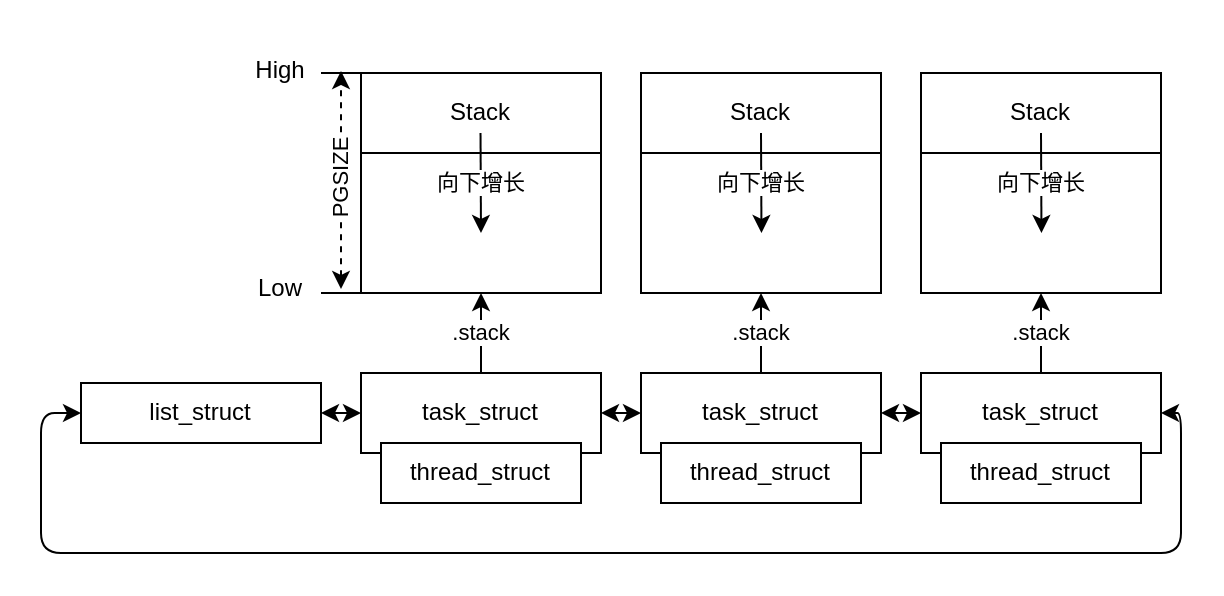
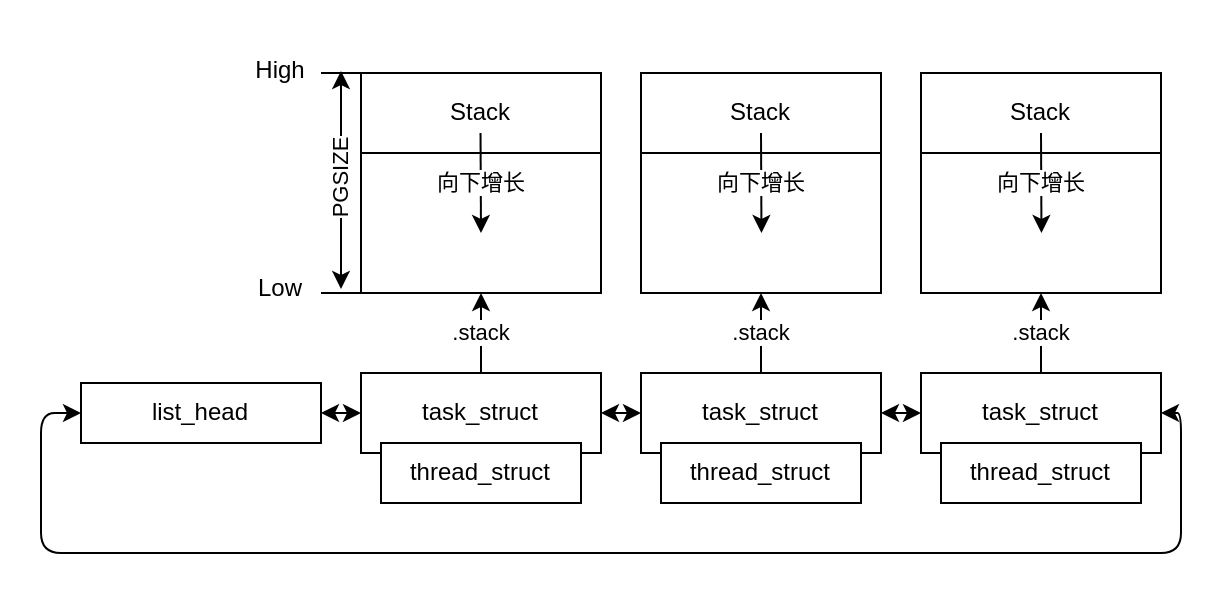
- <mxCell id="5" value="PGSIZE" style="endArrow=classic;startArrow=classic;html=1;horizontal=0;exitX=1;exitY=0.5;exitDx=0;exitDy=0;entryX=1;entryY=0.5;entryDx=0;entryDy=0;dashed=1;" parent="1" source="7" edge="1" target="6"><mxGeometry width="50" height="50" relative="1" as="geometry"><mxPoint x="170" y="216" as="sourcePoint" /><mxPoint x="170" y="6" as="targetPoint" /></mxGeometry></mxCell>
+ <mxCell id="5" value="PGSIZE" style="endArrow=classic;startArrow=classic;html=1;horizontal=0;exitX=1;exitY=0.5;exitDx=0;exitDy=0;entryX=1;entryY=0.5;entryDx=0;entryDy=0;" parent="1" source="7" edge="1" target="6"><mxGeometry width="50" height="50" relative="1" as="geometry"><mxPoint x="170" y="216" as="sourcePoint" /><mxPoint x="170" y="6" as="targetPoint" /></mxGeometry></mxCell>
- <mxCell id="20" value="list_struct" style="rounded=0;whiteSpace=wrap;html=1;" parent="1" vertex="1"><mxGeometry x="40" y="191" width="120" height="30" as="geometry" /></mxCell>
+ <mxCell id="20" value="list_head" style="rounded=0;whiteSpace=wrap;html=1;" parent="1" vertex="1"><mxGeometry x="40" y="191" width="120" height="30" as="geometry" /></mxCell>
